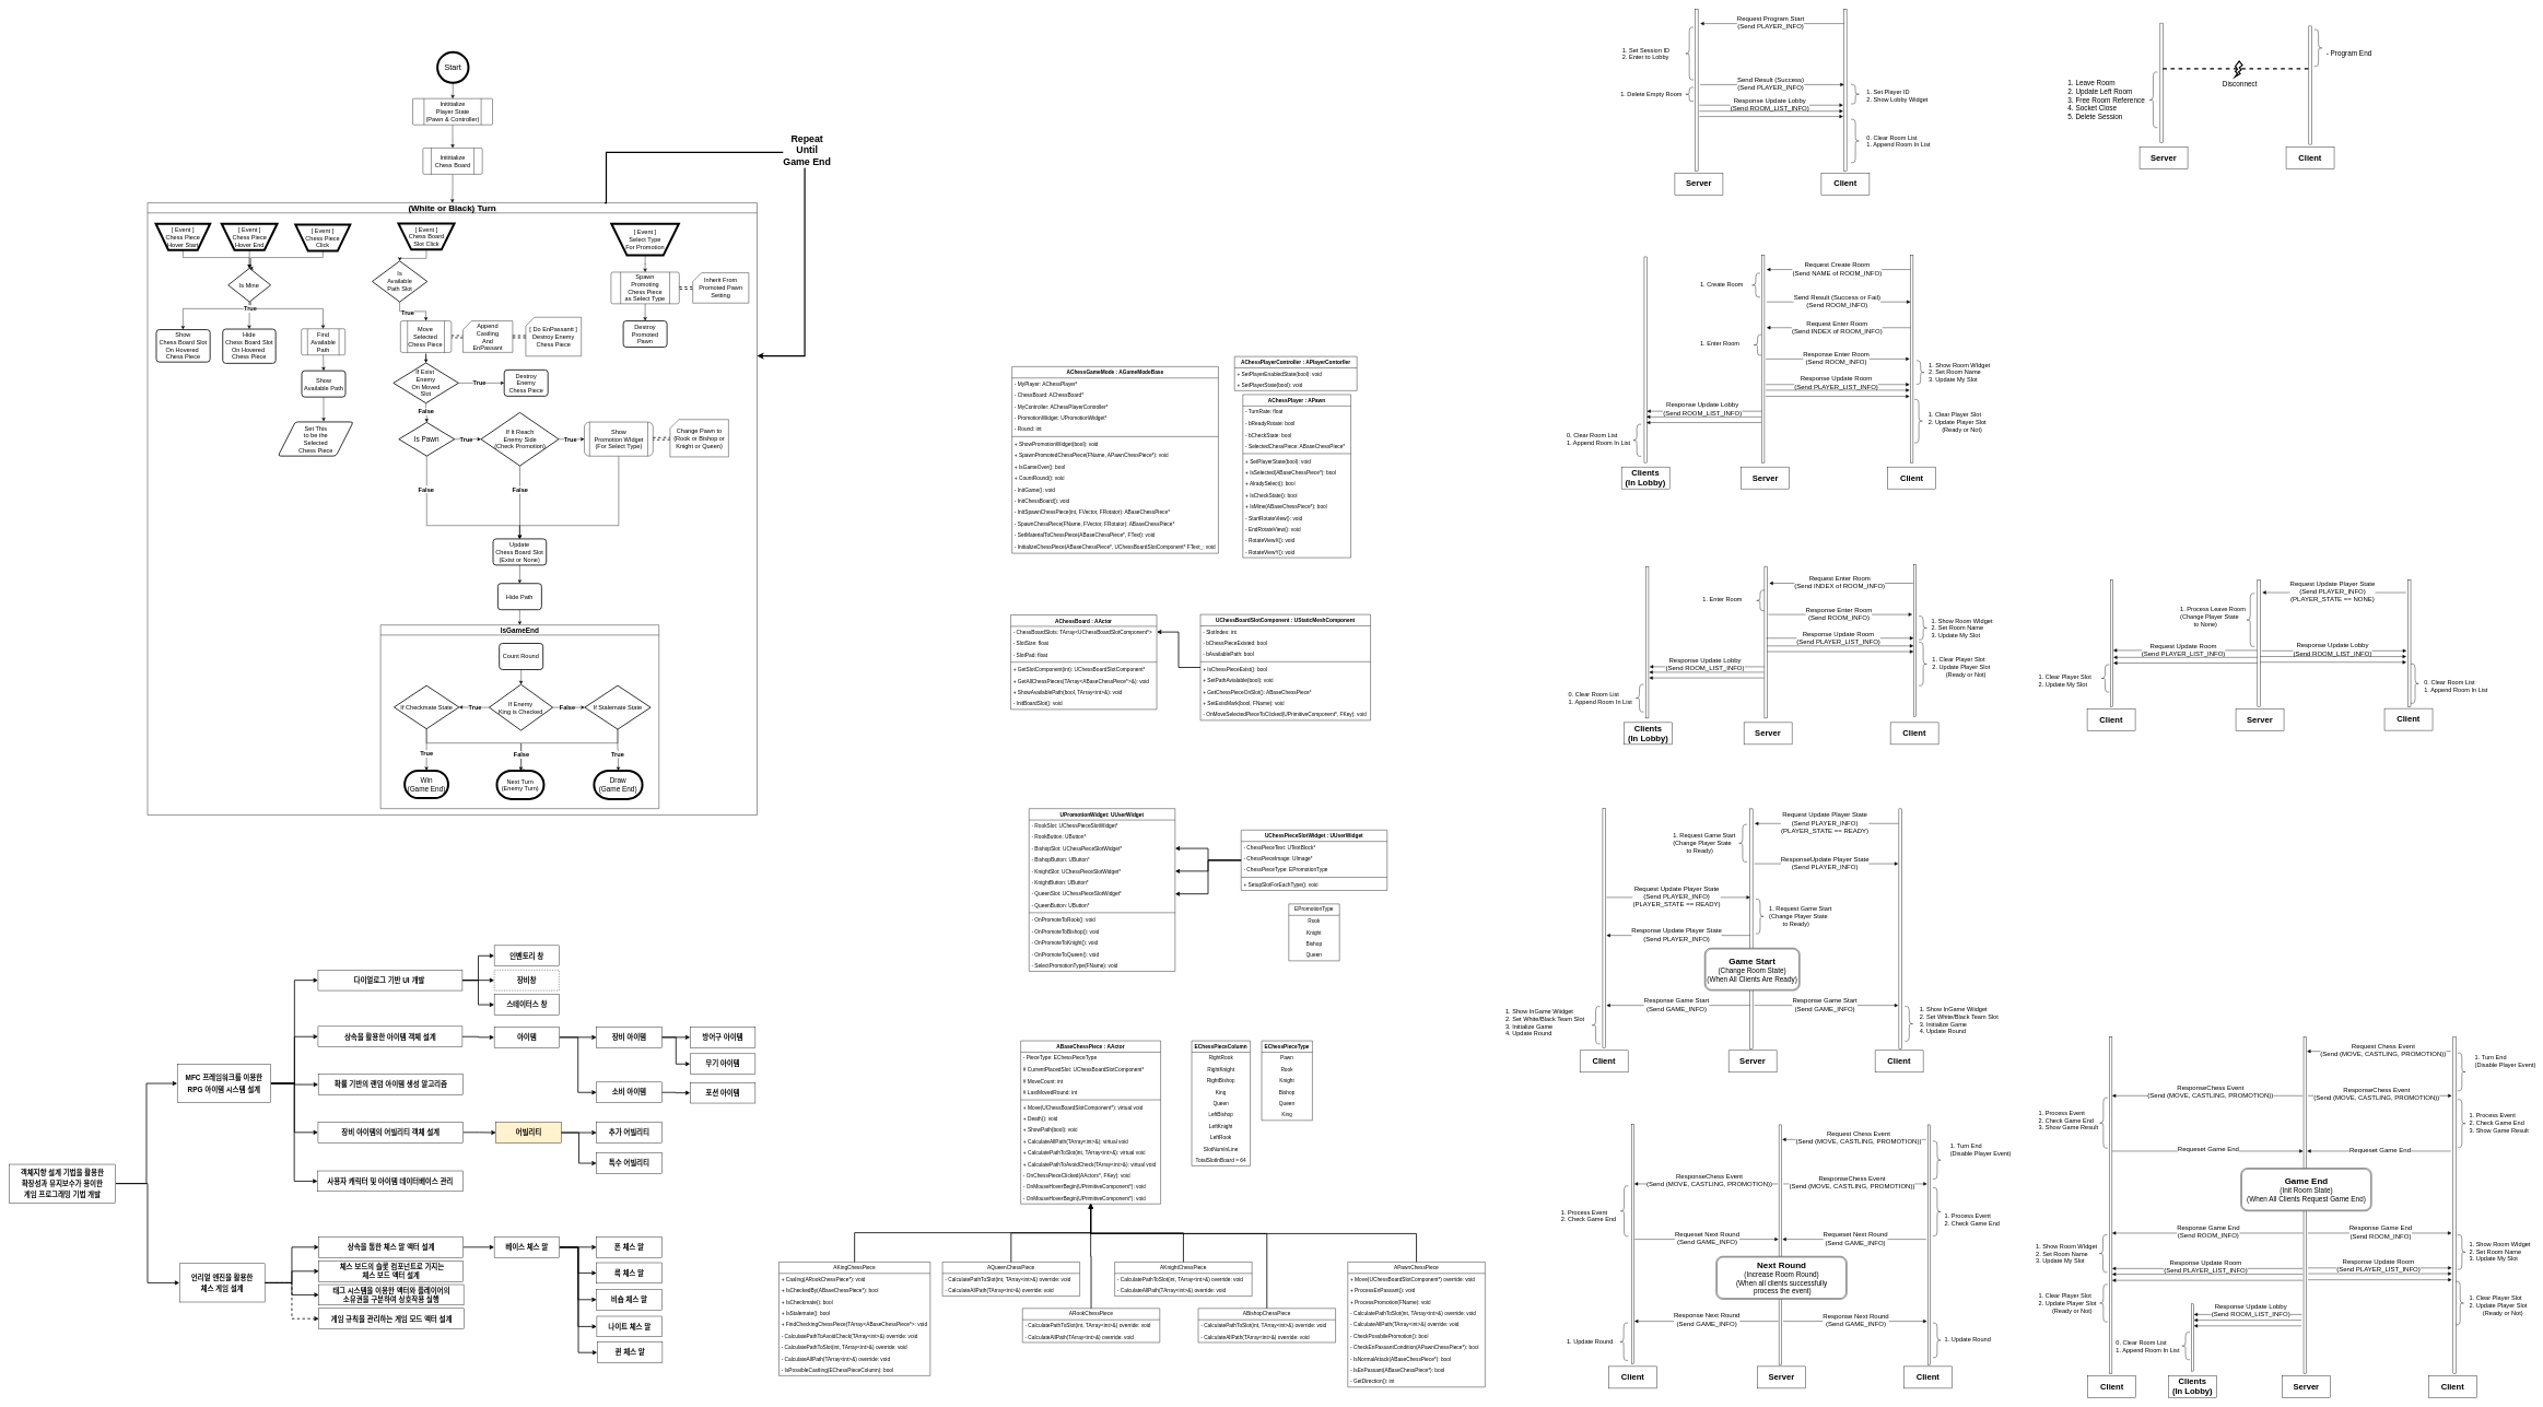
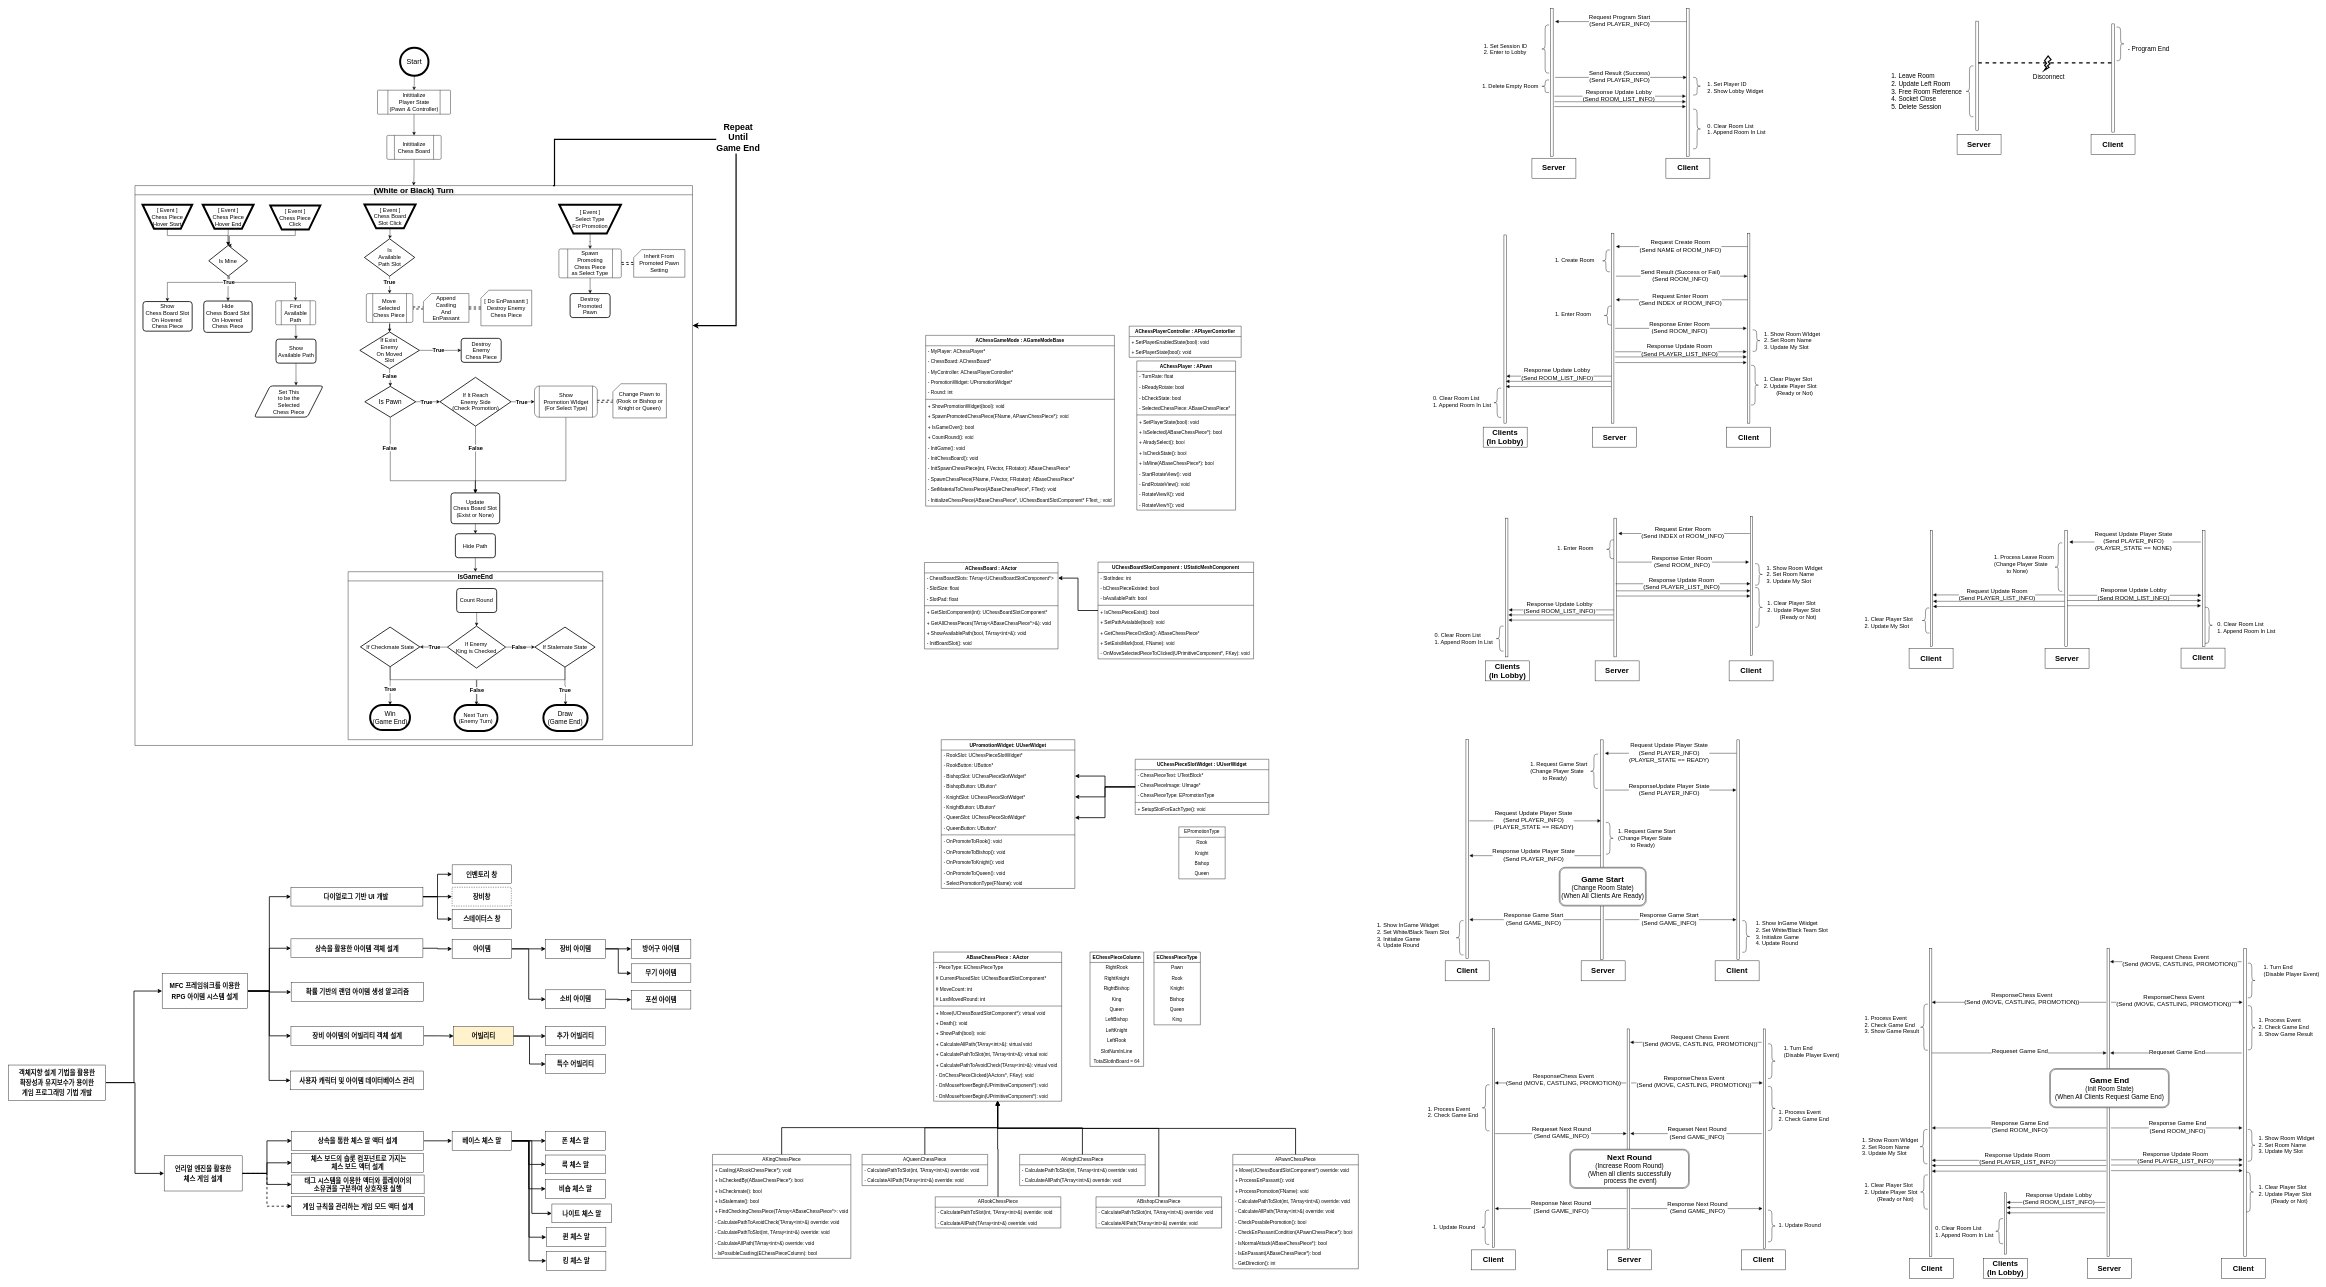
- <mxCell id="235" value="&lt;div&gt;Is&lt;/div&gt;Available&lt;br&gt;Path Slot" style="strokeWidth=2;html=1;shape=mxgraph.flowchart.decision;whiteSpace=wrap;verticalAlign=middle;fontSize=14;" parent="225" vertex="1"><mxGeometry x="513.75" y="133" width="125.87" height="93.5" as="geometry" /></mxCell>
+ <mxCell id="235" value="&lt;div&gt;Is&lt;/div&gt;Available&lt;br&gt;Path Slot" style="strokeWidth=2;html=1;shape=mxgraph.flowchart.decision;whiteSpace=wrap;verticalAlign=middle;fontSize=14;" parent="225" vertex="1"><mxGeometry x="573.75" y="133" width="125.87" height="93.5" as="geometry" /></mxCell>
- <mxCell id="240" value="&lt;div&gt;Update&lt;br&gt;&lt;/div&gt;Chess Board Slot&lt;div&gt;(Exist or None)&lt;/div&gt;" style="rounded=1;whiteSpace=wrap;html=1;absoluteArcSize=1;arcSize=14;strokeWidth=2;fontSize=14;" parent="225" vertex="1"><mxGeometry x="790.27" y="768.5" width="121.75" height="60" as="geometry" /></mxCell>
+ <mxCell id="240" value="&lt;div&gt;Update&lt;br&gt;&lt;/div&gt;Chess Board Slot&lt;div&gt;(Exist or None)&lt;/div&gt;" style="rounded=1;whiteSpace=wrap;html=1;absoluteArcSize=1;arcSize=14;strokeWidth=2;fontSize=14;" parent="225" vertex="1"><mxGeometry x="790.27" y="768.5" width="121.75" height="77" as="geometry" /></mxCell>
- <mxCell id="218" value="&lt;span style=&quot;font-size: 16px;&quot;&gt;나이트&lt;/span&gt;&lt;span style=&quot;font-size: 16px; background-color: initial;&quot;&gt;&amp;nbsp;체스 말&lt;/span&gt;" style="html=1;whiteSpace=wrap;fontStyle=1" parent="1" vertex="1"><mxGeometry x="1364.5" y="3010" width="149" height="47" as="geometry" /></mxCell>
+ <mxCell id="218" value="&lt;span style=&quot;font-size: 16px;&quot;&gt;나이트&lt;/span&gt;&lt;span style=&quot;font-size: 16px; background-color: initial;&quot;&gt;&amp;nbsp;체스 말&lt;/span&gt;" style="html=1;whiteSpace=wrap;fontStyle=1" parent="1" vertex="1"><mxGeometry x="1379.5" y="3010" width="149" height="47" as="geometry" /></mxCell>
+ <mxCell id="213" style="edgeStyle=orthogonalEdgeStyle;rounded=0;orthogonalLoop=1;jettySize=auto;html=1;entryX=0;entryY=0.5;entryDx=0;entryDy=0;strokeWidth=2;" parent="1" source="214" target="217" edge="1"><mxGeometry relative="1" as="geometry" /></mxCell>
+ <mxCell id="217" value="&lt;span style=&quot;font-size: 16px;&quot;&gt;킹 체스 말&lt;/span&gt;" style="html=1;whiteSpace=wrap;fontStyle=1" parent="1" vertex="1"><mxGeometry x="1365.5" y="3128.5" width="149" height="47" as="geometry" /></mxCell>
